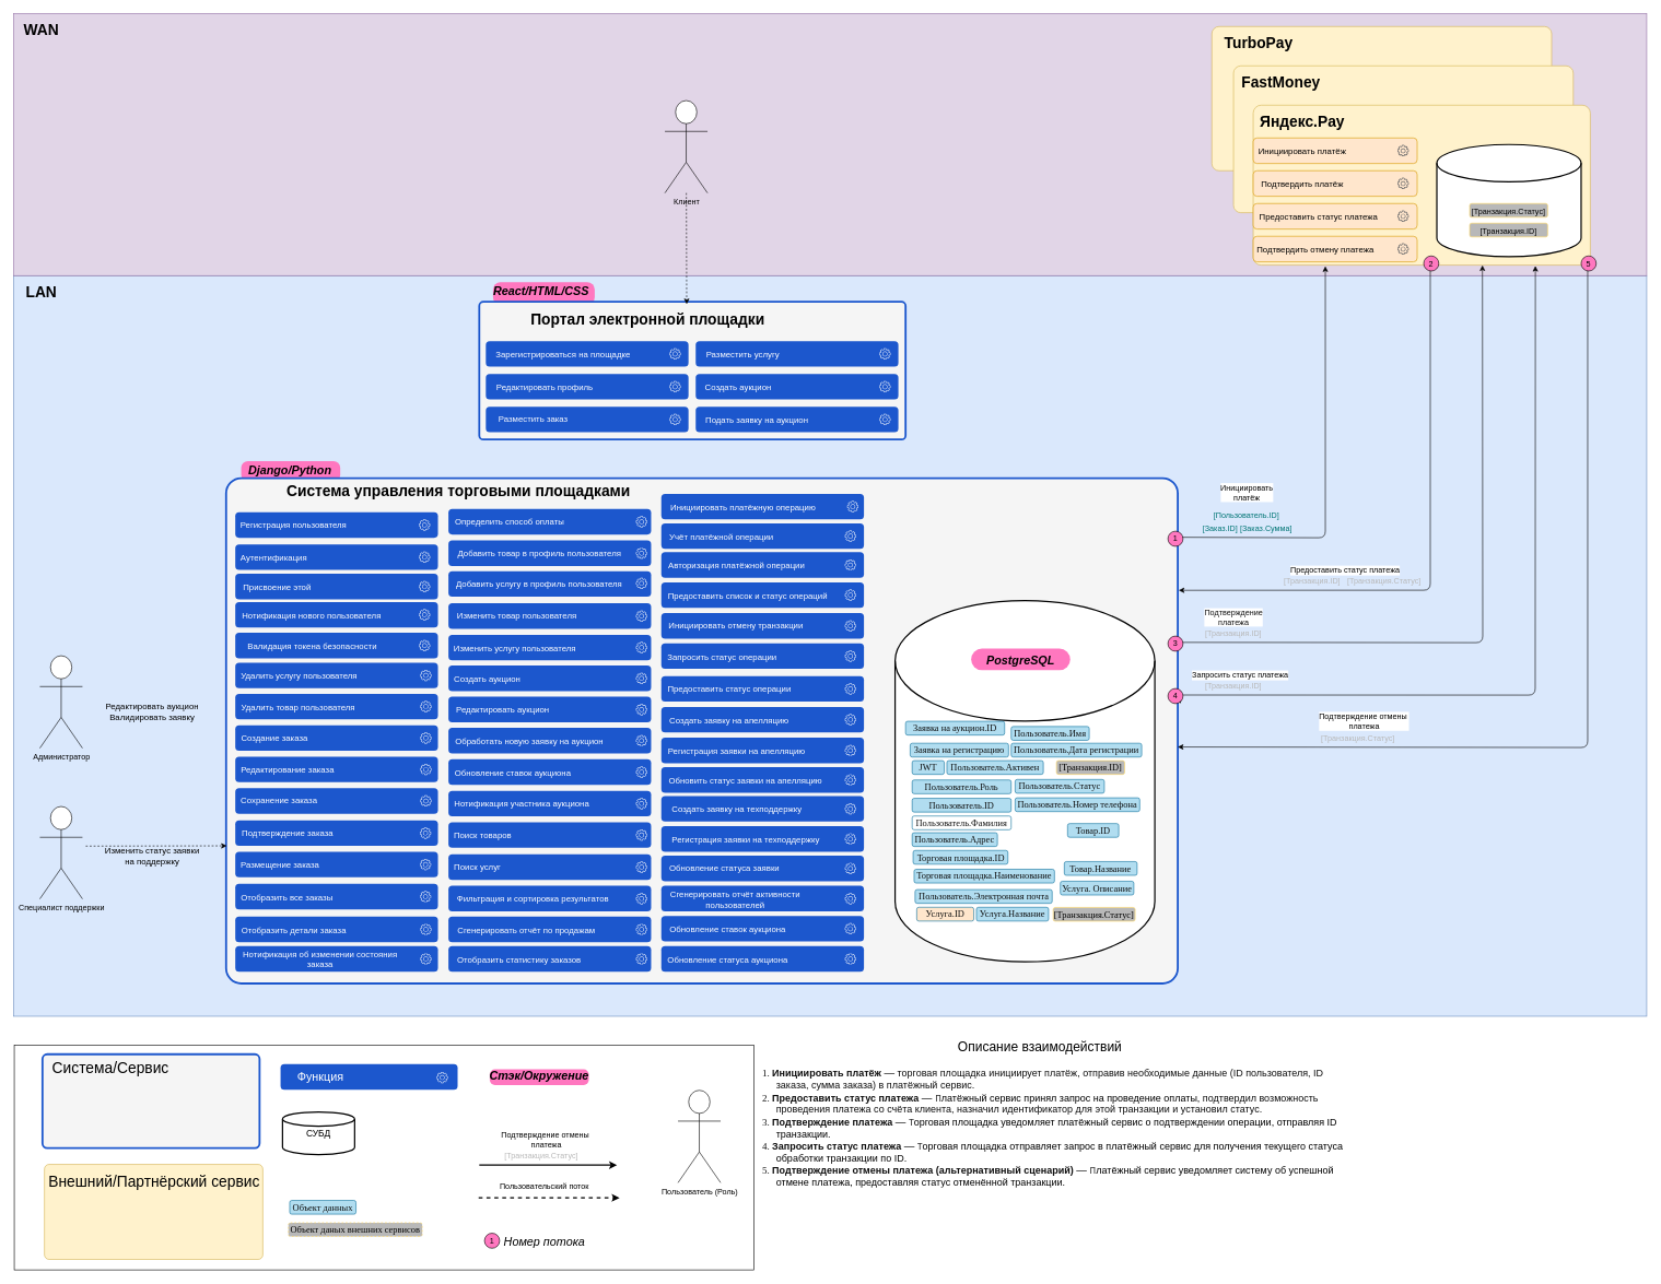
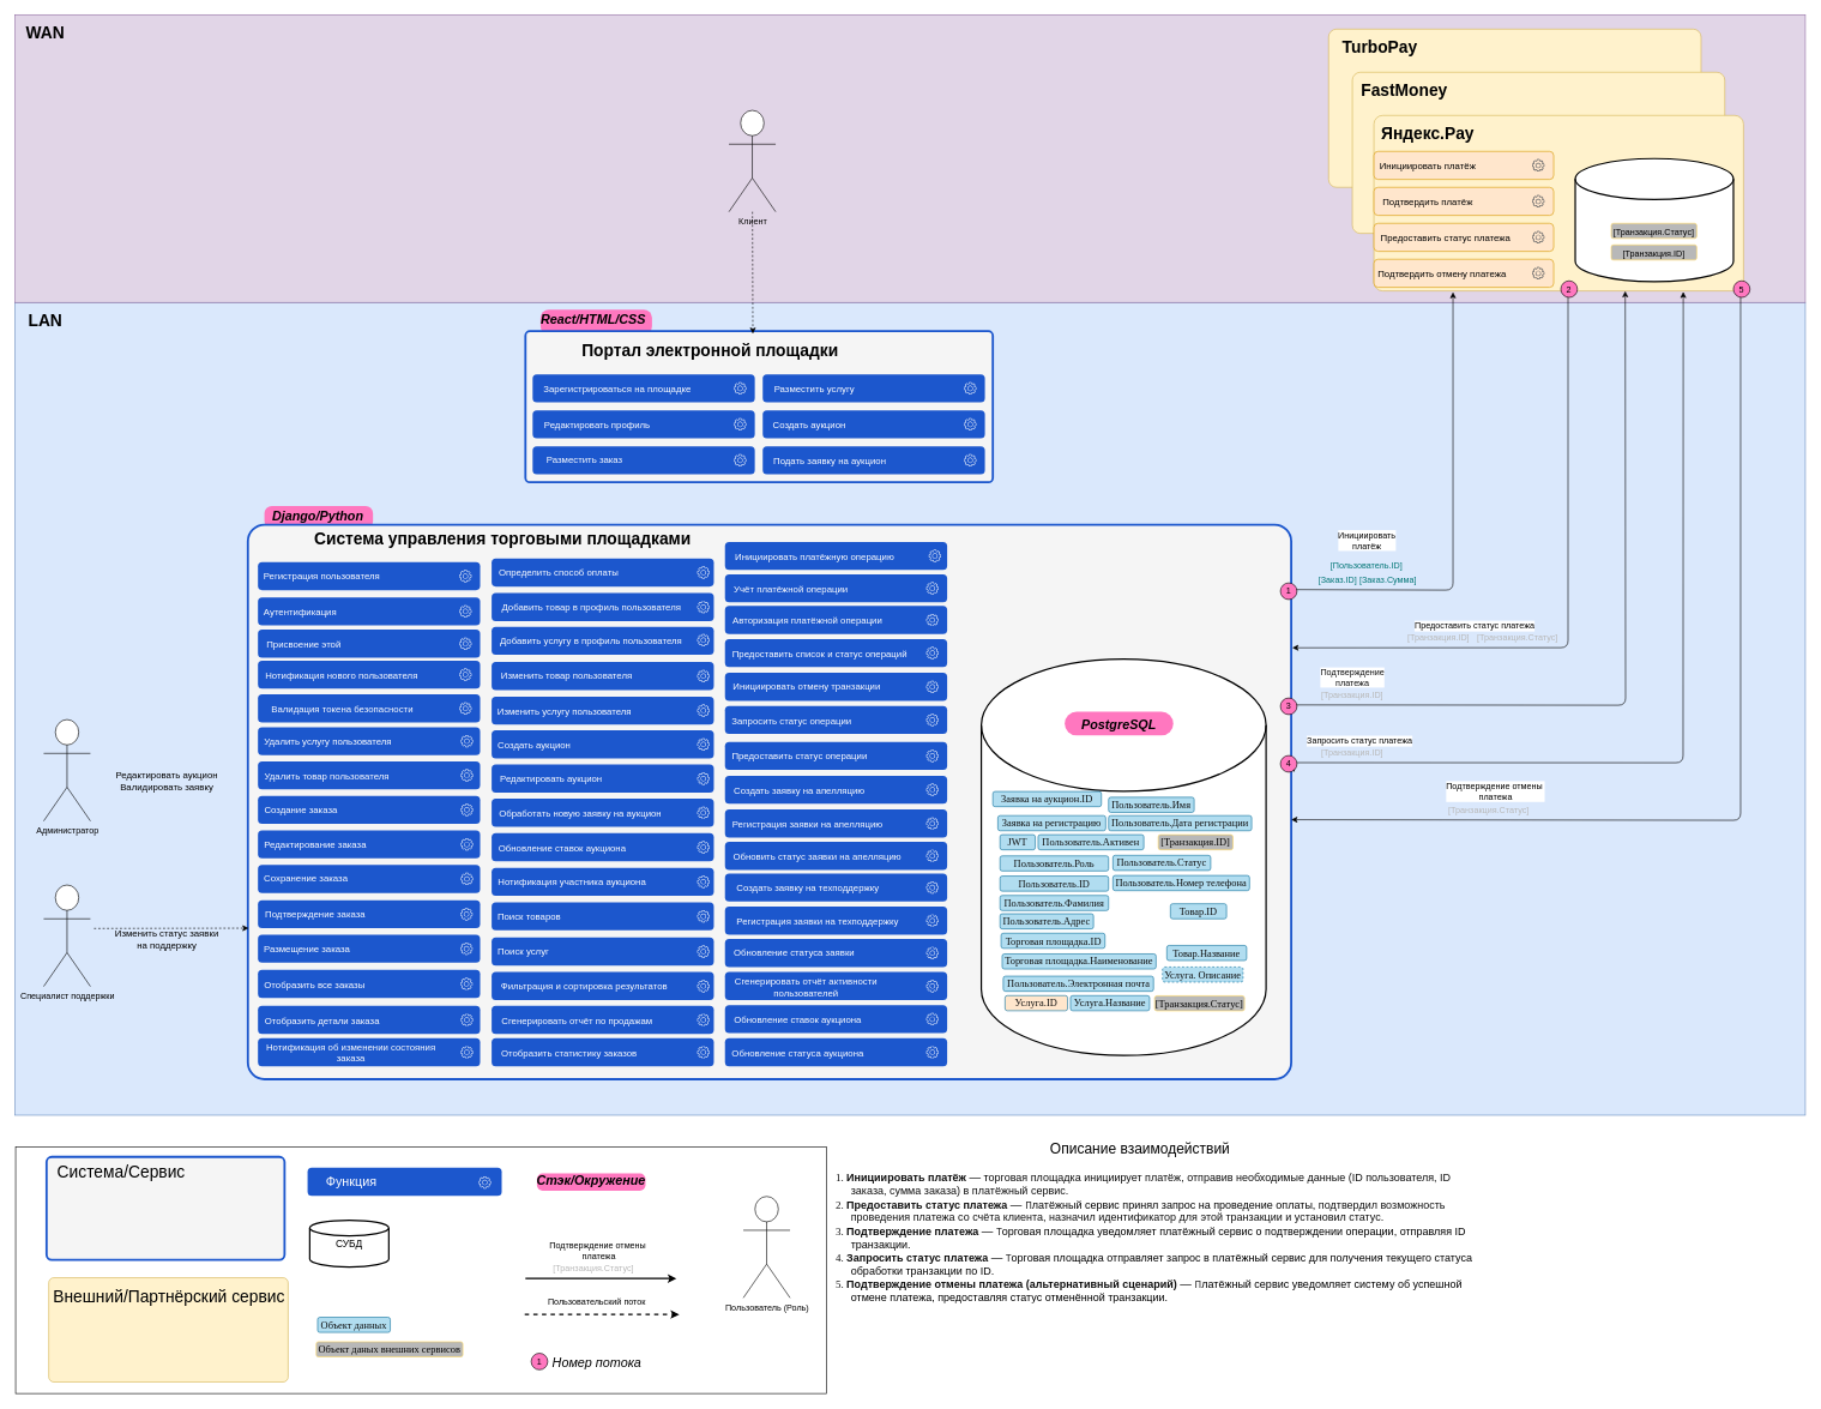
- <mxCell id="29" value="&lt;p style=&quot;margin: 0px 0px 0px 13px; text-indent: -13px; font-variant-numeric: normal; font-variant-east-asian: normal; font-variant-alternates: normal; font-kerning: auto; font-optical-sizing: auto; font-feature-settings: normal; font-variation-settings: normal; font-variant-position: normal; font-stretch: normal; font-size: 14px; line-height: normal; color: rgb(14, 14, 14); text-align: start;&quot; class=&quot;p1&quot;&gt;&lt;font face=&quot;Times New Roman&quot;&gt;Пользователь.Фамилия&lt;/font&gt;&lt;/p&gt;" style="rounded=1;whiteSpace=wrap;html=1;fillColor=#ffffff;strokeColor=#10739e;" parent="1" vertex="1"><mxGeometry x="1390" y="1244.5" width="151" height="21" as="geometry" /></mxCell>
+ <mxCell id="29" value="&lt;p style=&quot;margin: 0px 0px 0px 13px; text-indent: -13px; font-variant-numeric: normal; font-variant-east-asian: normal; font-variant-alternates: normal; font-kerning: auto; font-optical-sizing: auto; font-feature-settings: normal; font-variation-settings: normal; font-variant-position: normal; font-stretch: normal; font-size: 14px; line-height: normal; color: rgb(14, 14, 14); text-align: start;&quot; class=&quot;p1&quot;&gt;&lt;font face=&quot;Times New Roman&quot;&gt;Пользователь.Фамилия&lt;/font&gt;&lt;/p&gt;" style="rounded=1;whiteSpace=wrap;html=1;fillColor=#b1ddf0;strokeColor=#10739e;" parent="1" vertex="1"><mxGeometry x="1390" y="1244.5" width="151" height="21" as="geometry" /></mxCell>
- <mxCell id="40" value="&lt;p style=&quot;margin: 0px 0px 0px 13px; text-indent: -13px; font-variant-numeric: normal; font-variant-east-asian: normal; font-variant-alternates: normal; font-kerning: auto; font-optical-sizing: auto; font-feature-settings: normal; font-variation-settings: normal; font-variant-position: normal; font-stretch: normal; font-size: 14px; line-height: normal; color: rgb(14, 14, 14); text-align: start;&quot; class=&quot;p1&quot;&gt;&lt;font face=&quot;Times New Roman&quot;&gt;Услуга. Описание&lt;/font&gt;&lt;/p&gt;" style="rounded=1;whiteSpace=wrap;html=1;fillColor=#b1ddf0;strokeColor=#10739e;" parent="1" vertex="1"><mxGeometry x="1616" y="1344" width="112" height="21" as="geometry" /></mxCell>
+ <mxCell id="40" value="&lt;p style=&quot;margin: 0px 0px 0px 13px; text-indent: -13px; font-variant-numeric: normal; font-variant-east-asian: normal; font-variant-alternates: normal; font-kerning: auto; font-optical-sizing: auto; font-feature-settings: normal; font-variation-settings: normal; font-variant-position: normal; font-stretch: normal; font-size: 14px; line-height: normal; color: rgb(14, 14, 14); text-align: start;&quot; class=&quot;p1&quot;&gt;&lt;font face=&quot;Times New Roman&quot;&gt;Услуга. Описание&lt;/font&gt;&lt;/p&gt;" style="rounded=1;whiteSpace=wrap;html=1;fillColor=#b1ddf0;strokeColor=#10739e;dashed=1;" parent="1" vertex="1"><mxGeometry x="1616" y="1344" width="112" height="21" as="geometry" /></mxCell>
- <mxCell id="84" value="&lt;p style=&quot;margin: 0px 0px 0px 13px; text-indent: -13px; font-variant-numeric: normal; font-variant-east-asian: normal; font-variant-alternates: normal; font-kerning: auto; font-optical-sizing: auto; font-feature-settings: normal; font-variation-settings: normal; font-variant-position: normal; font-stretch: normal; line-height: normal; text-align: start;&quot; class=&quot;p1&quot;&gt;&lt;span style=&quot;text-align: center; text-indent: 0px;&quot;&gt;&lt;font style=&quot;font-size: 14px;&quot; face=&quot;Times New Roman&quot;&gt;Объект даных внешних сервисов&lt;/font&gt;&lt;/span&gt;&lt;br&gt;&lt;/p&gt;" style="rounded=1;whiteSpace=wrap;html=1;fillColor=#B8B8B8;strokeColor=#FFD966;dashed=1;" parent="1" vertex="1"><mxGeometry x="439" y="1865" width="204" height="21" as="geometry" /></mxCell>
+ <mxCell id="84" value="&lt;p style=&quot;margin: 0px 0px 0px 13px; text-indent: -13px; font-variant-numeric: normal; font-variant-east-asian: normal; font-variant-alternates: normal; font-kerning: auto; font-optical-sizing: auto; font-feature-settings: normal; font-variation-settings: normal; font-variant-position: normal; font-stretch: normal; line-height: normal; text-align: start;&quot; class=&quot;p1&quot;&gt;&lt;span style=&quot;text-align: center; text-indent: 0px;&quot;&gt;&lt;font style=&quot;font-size: 14px;&quot; face=&quot;Times New Roman&quot;&gt;Объект даных внешних сервисов&lt;/font&gt;&lt;/span&gt;&lt;br&gt;&lt;/p&gt;" style="rounded=1;whiteSpace=wrap;html=1;fillColor=#B8B8B8;strokeColor=#FFD966;" parent="1" vertex="1"><mxGeometry x="439" y="1865" width="204" height="21" as="geometry" /></mxCell>
